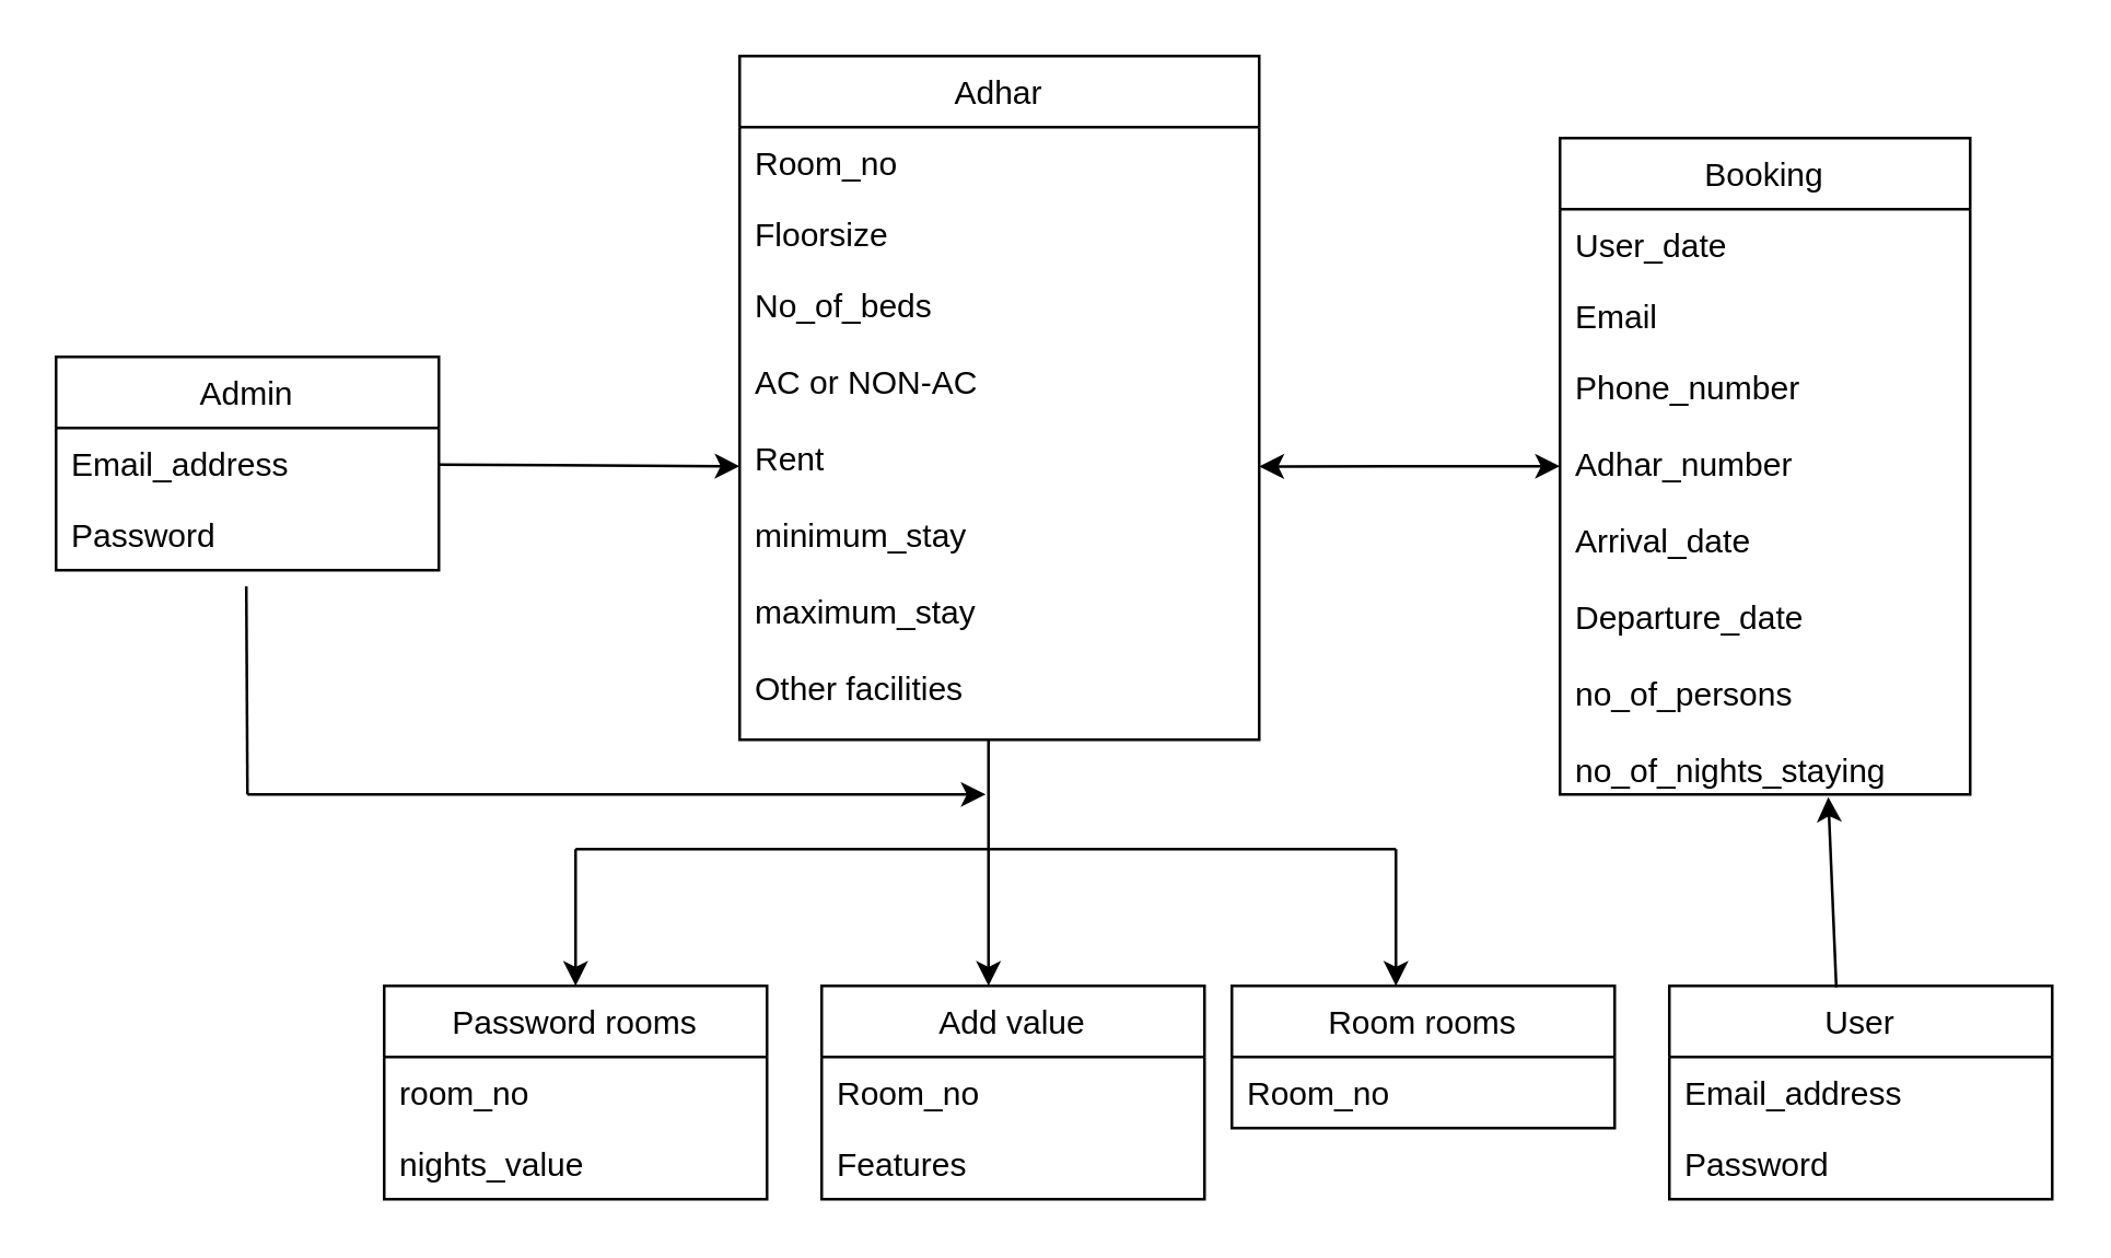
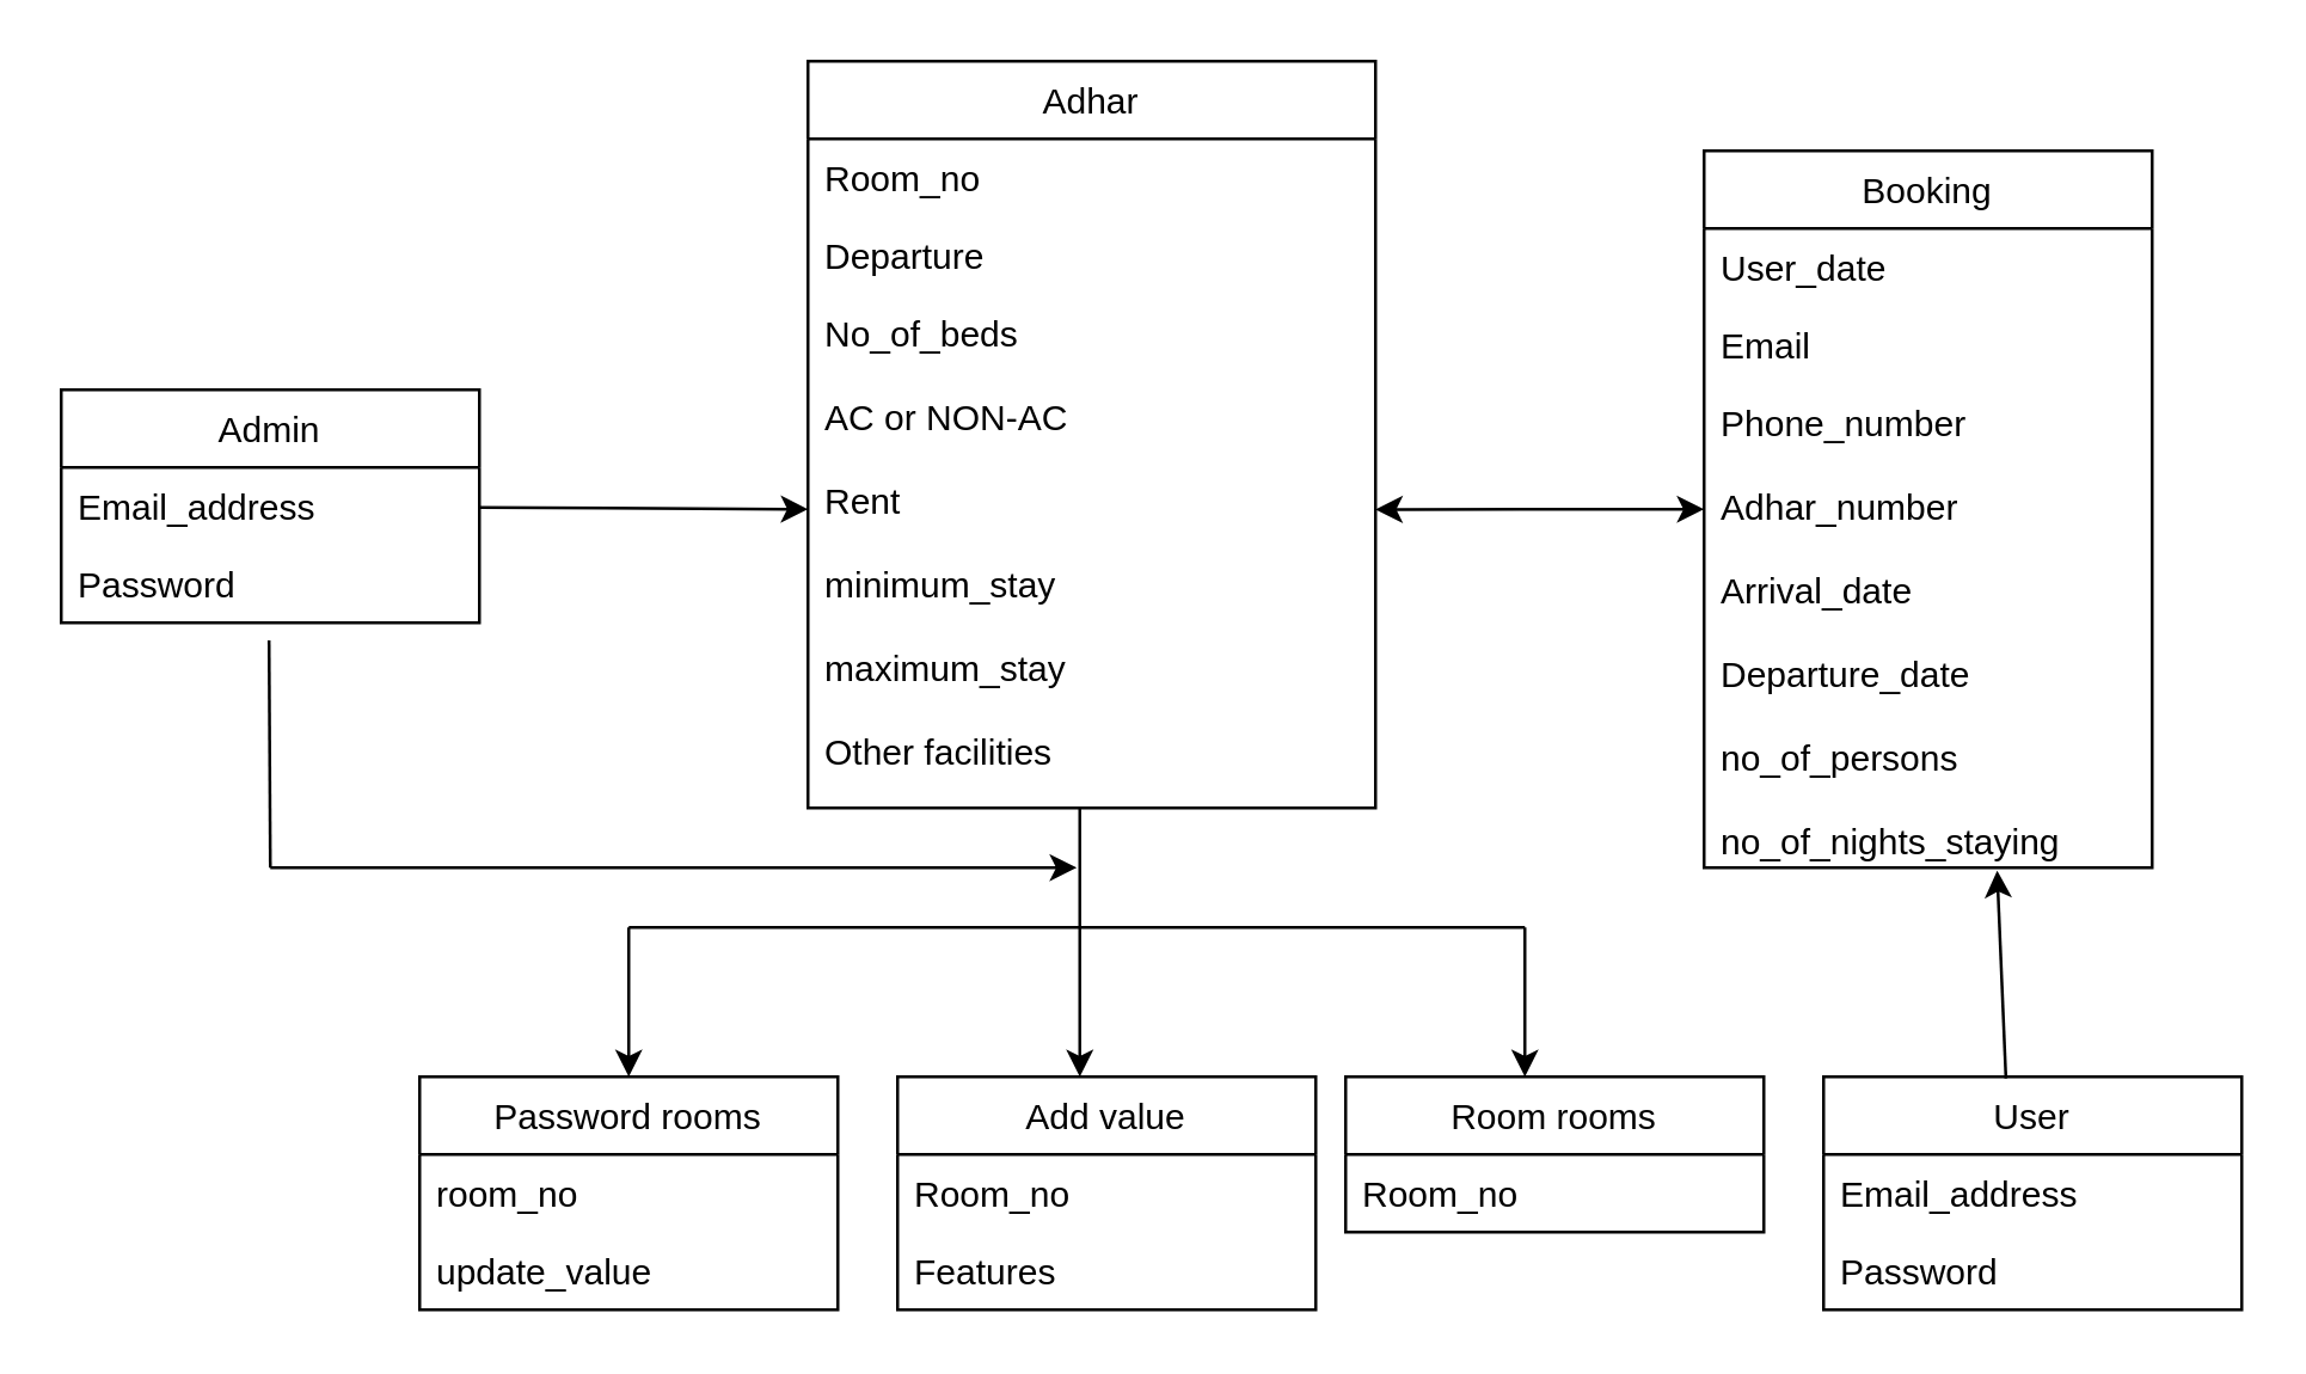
- <mxCell id="4" value="Floorsize" style="text;strokeColor=none;fillColor=none;align=left;verticalAlign=top;spacingLeft=4;spacingRight=4;overflow=hidden;rotatable=0;points=[[0,0.5],[1,0.5]];portConstraint=eastwest;" vertex="1" parent="2"><mxGeometry y="52" width="190" height="26" as="geometry" /></mxCell>
+ <mxCell id="4" value="Departure" style="text;strokeColor=none;fillColor=none;align=left;verticalAlign=top;spacingLeft=4;spacingRight=4;overflow=hidden;rotatable=0;points=[[0,0.5],[1,0.5]];portConstraint=eastwest;" vertex="1" parent="2"><mxGeometry y="52" width="190" height="26" as="geometry" /></mxCell>
- <mxCell id="30" value="nights_value" style="text;strokeColor=none;fillColor=none;align=left;verticalAlign=top;spacingLeft=4;spacingRight=4;overflow=hidden;rotatable=0;points=[[0,0.5],[1,0.5]];portConstraint=eastwest;" vertex="1" parent="28"><mxGeometry y="52" width="140" height="26" as="geometry" /></mxCell>
+ <mxCell id="30" value="update_value" style="text;strokeColor=none;fillColor=none;align=left;verticalAlign=top;spacingLeft=4;spacingRight=4;overflow=hidden;rotatable=0;points=[[0,0.5],[1,0.5]];portConstraint=eastwest;" vertex="1" parent="28"><mxGeometry y="52" width="140" height="26" as="geometry" /></mxCell>
